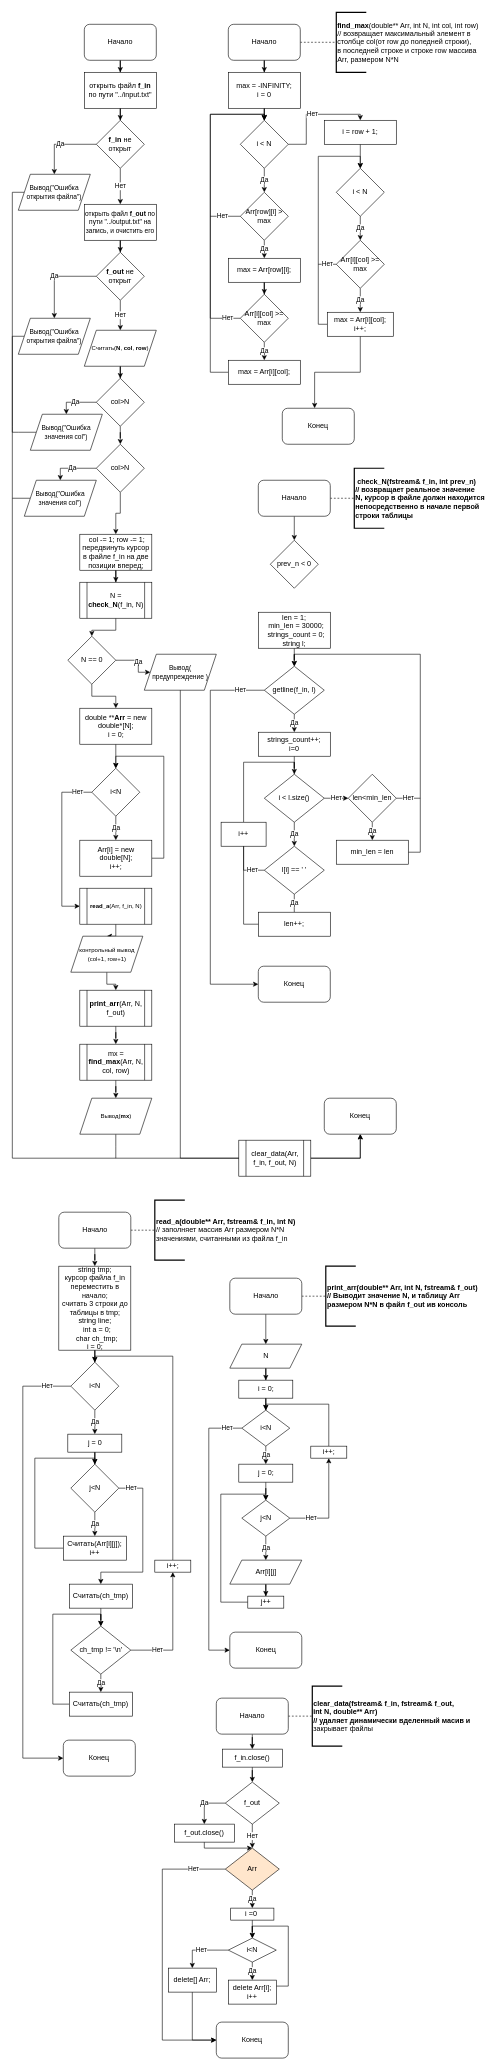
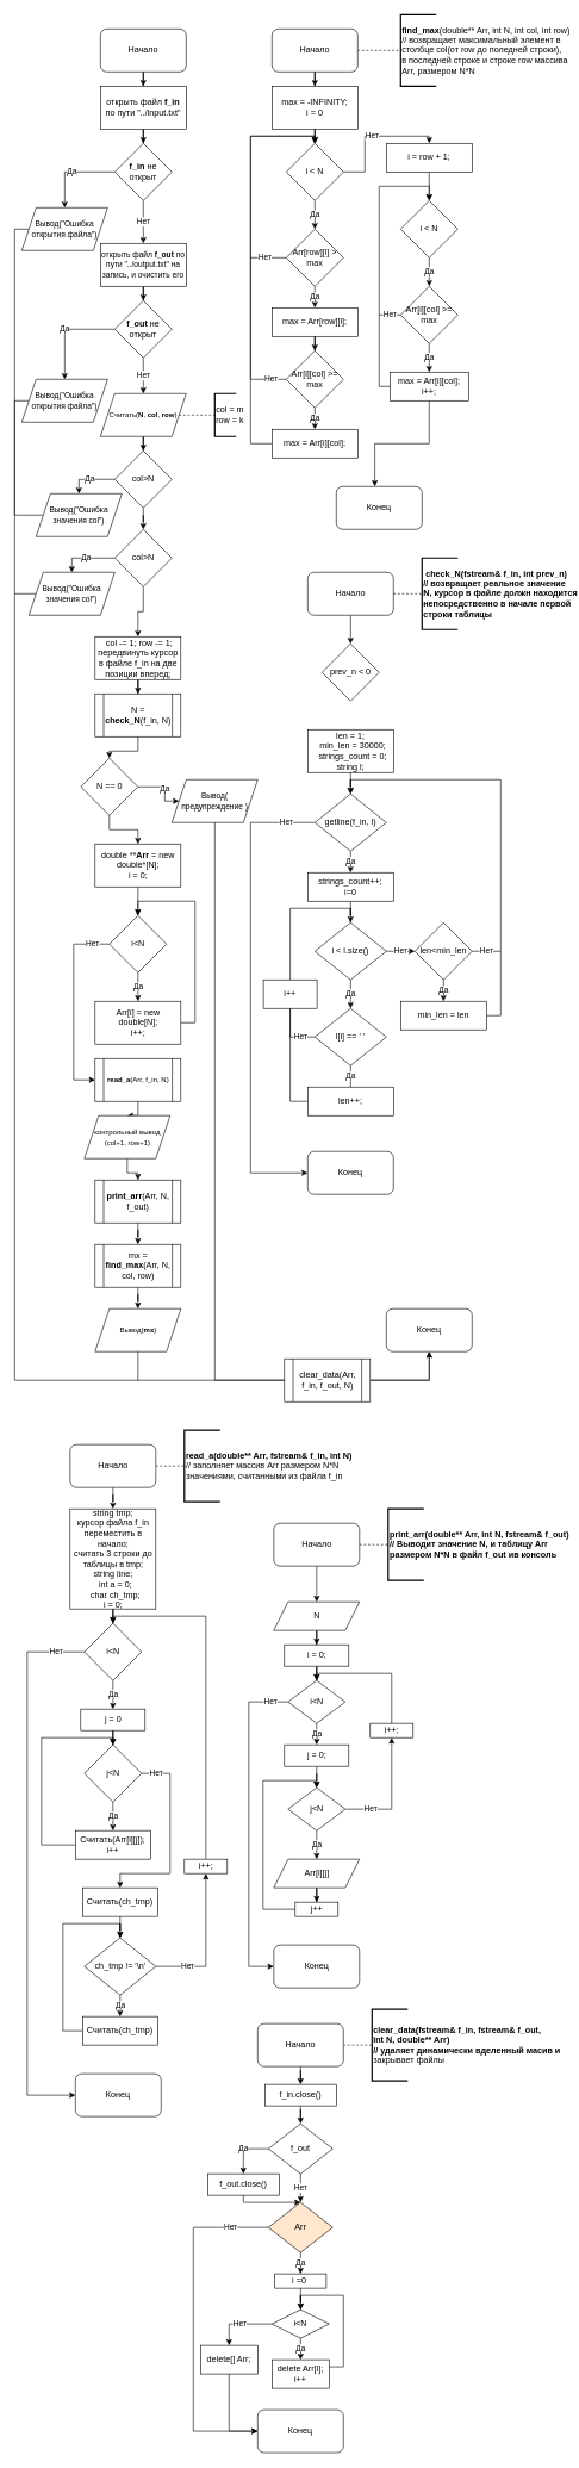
+ <mxCell id="18" style="edgeStyle=orthogonalEdgeStyle;rounded=0;orthogonalLoop=1;jettySize=auto;html=1;entryX=0;entryY=0.5;entryDx=0;entryDy=0;entryPerimeter=0;endArrow=none;endFill=0;dashed=1;" edge="1" parent="1" source="20" target="21"><mxGeometry relative="1" as="geometry" /></mxCell>
+ <mxCell id="21" value="col = m&lt;br&gt;row = k" style="strokeWidth=2;html=1;shape=mxgraph.flowchart.annotation_1;align=left;pointerEvents=1;" vertex="1" parent="1"><mxGeometry x="300" y="550" width="30" height="60" as="geometry" /></mxCell>
